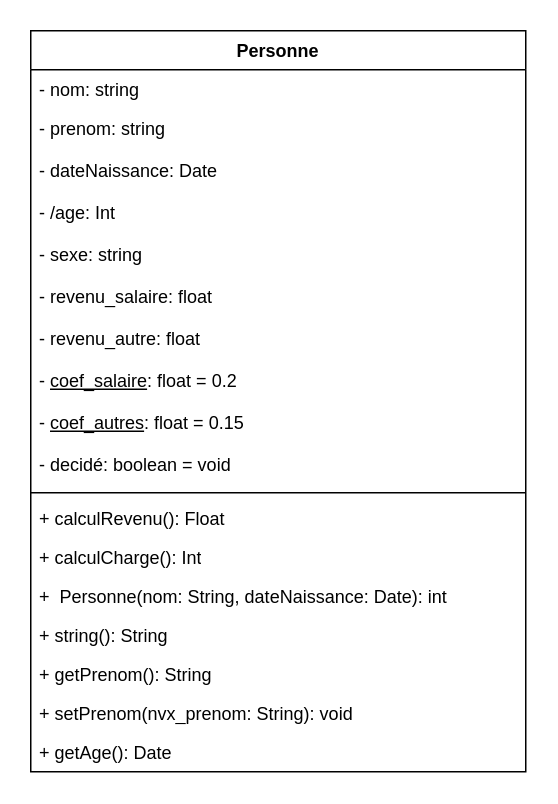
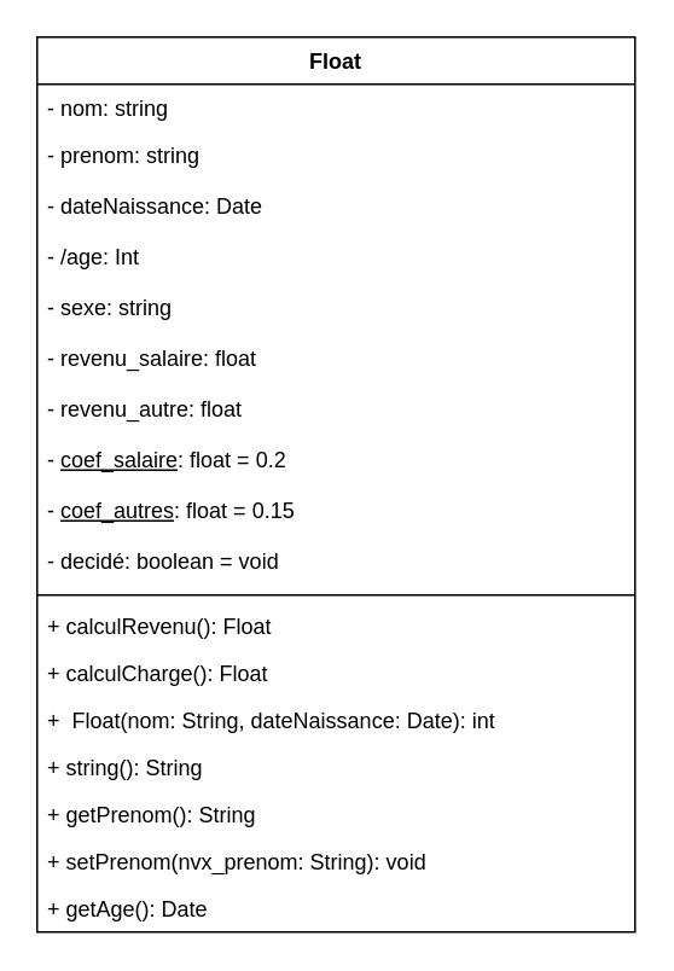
- <mxCell id="2" value="Personne" style="swimlane;fontStyle=1;align=center;verticalAlign=top;childLayout=stackLayout;horizontal=1;startSize=26;horizontalStack=0;resizeParent=1;resizeParentMax=0;resizeLast=0;collapsible=1;marginBottom=0;whiteSpace=wrap;html=1;" vertex="1" parent="1"><mxGeometry x="20" y="20" width="330" height="494" as="geometry" /></mxCell>
+ <mxCell id="2" value="Float" style="swimlane;fontStyle=1;align=center;verticalAlign=top;childLayout=stackLayout;horizontal=1;startSize=26;horizontalStack=0;resizeParent=1;resizeParentMax=0;resizeLast=0;collapsible=1;marginBottom=0;whiteSpace=wrap;html=1;" vertex="1" parent="1"><mxGeometry x="20" y="20" width="330" height="494" as="geometry" /></mxCell>
- <mxCell id="15" value="+ calculCharge(): Int" style="text;strokeColor=none;fillColor=none;align=left;verticalAlign=top;spacingLeft=4;spacingRight=4;overflow=hidden;rotatable=0;points=[[0,0.5],[1,0.5]];portConstraint=eastwest;whiteSpace=wrap;html=1;" vertex="1" parent="2"><mxGeometry y="338" width="330" height="26" as="geometry" /></mxCell>
+ <mxCell id="15" value="+ calculCharge(): Float" style="text;strokeColor=none;fillColor=none;align=left;verticalAlign=top;spacingLeft=4;spacingRight=4;overflow=hidden;rotatable=0;points=[[0,0.5],[1,0.5]];portConstraint=eastwest;whiteSpace=wrap;html=1;" vertex="1" parent="2"><mxGeometry y="338" width="330" height="26" as="geometry" /></mxCell>
- <mxCell id="16" value="+&amp;nbsp; Personne(nom: String, dateNaissance: Date): int" style="text;strokeColor=none;fillColor=none;align=left;verticalAlign=top;spacingLeft=4;spacingRight=4;overflow=hidden;rotatable=0;points=[[0,0.5],[1,0.5]];portConstraint=eastwest;whiteSpace=wrap;html=1;" vertex="1" parent="2"><mxGeometry y="364" width="330" height="26" as="geometry" /></mxCell>
+ <mxCell id="16" value="+&amp;nbsp; Float(nom: String, dateNaissance: Date): int" style="text;strokeColor=none;fillColor=none;align=left;verticalAlign=top;spacingLeft=4;spacingRight=4;overflow=hidden;rotatable=0;points=[[0,0.5],[1,0.5]];portConstraint=eastwest;whiteSpace=wrap;html=1;" vertex="1" parent="2"><mxGeometry y="364" width="330" height="26" as="geometry" /></mxCell>
